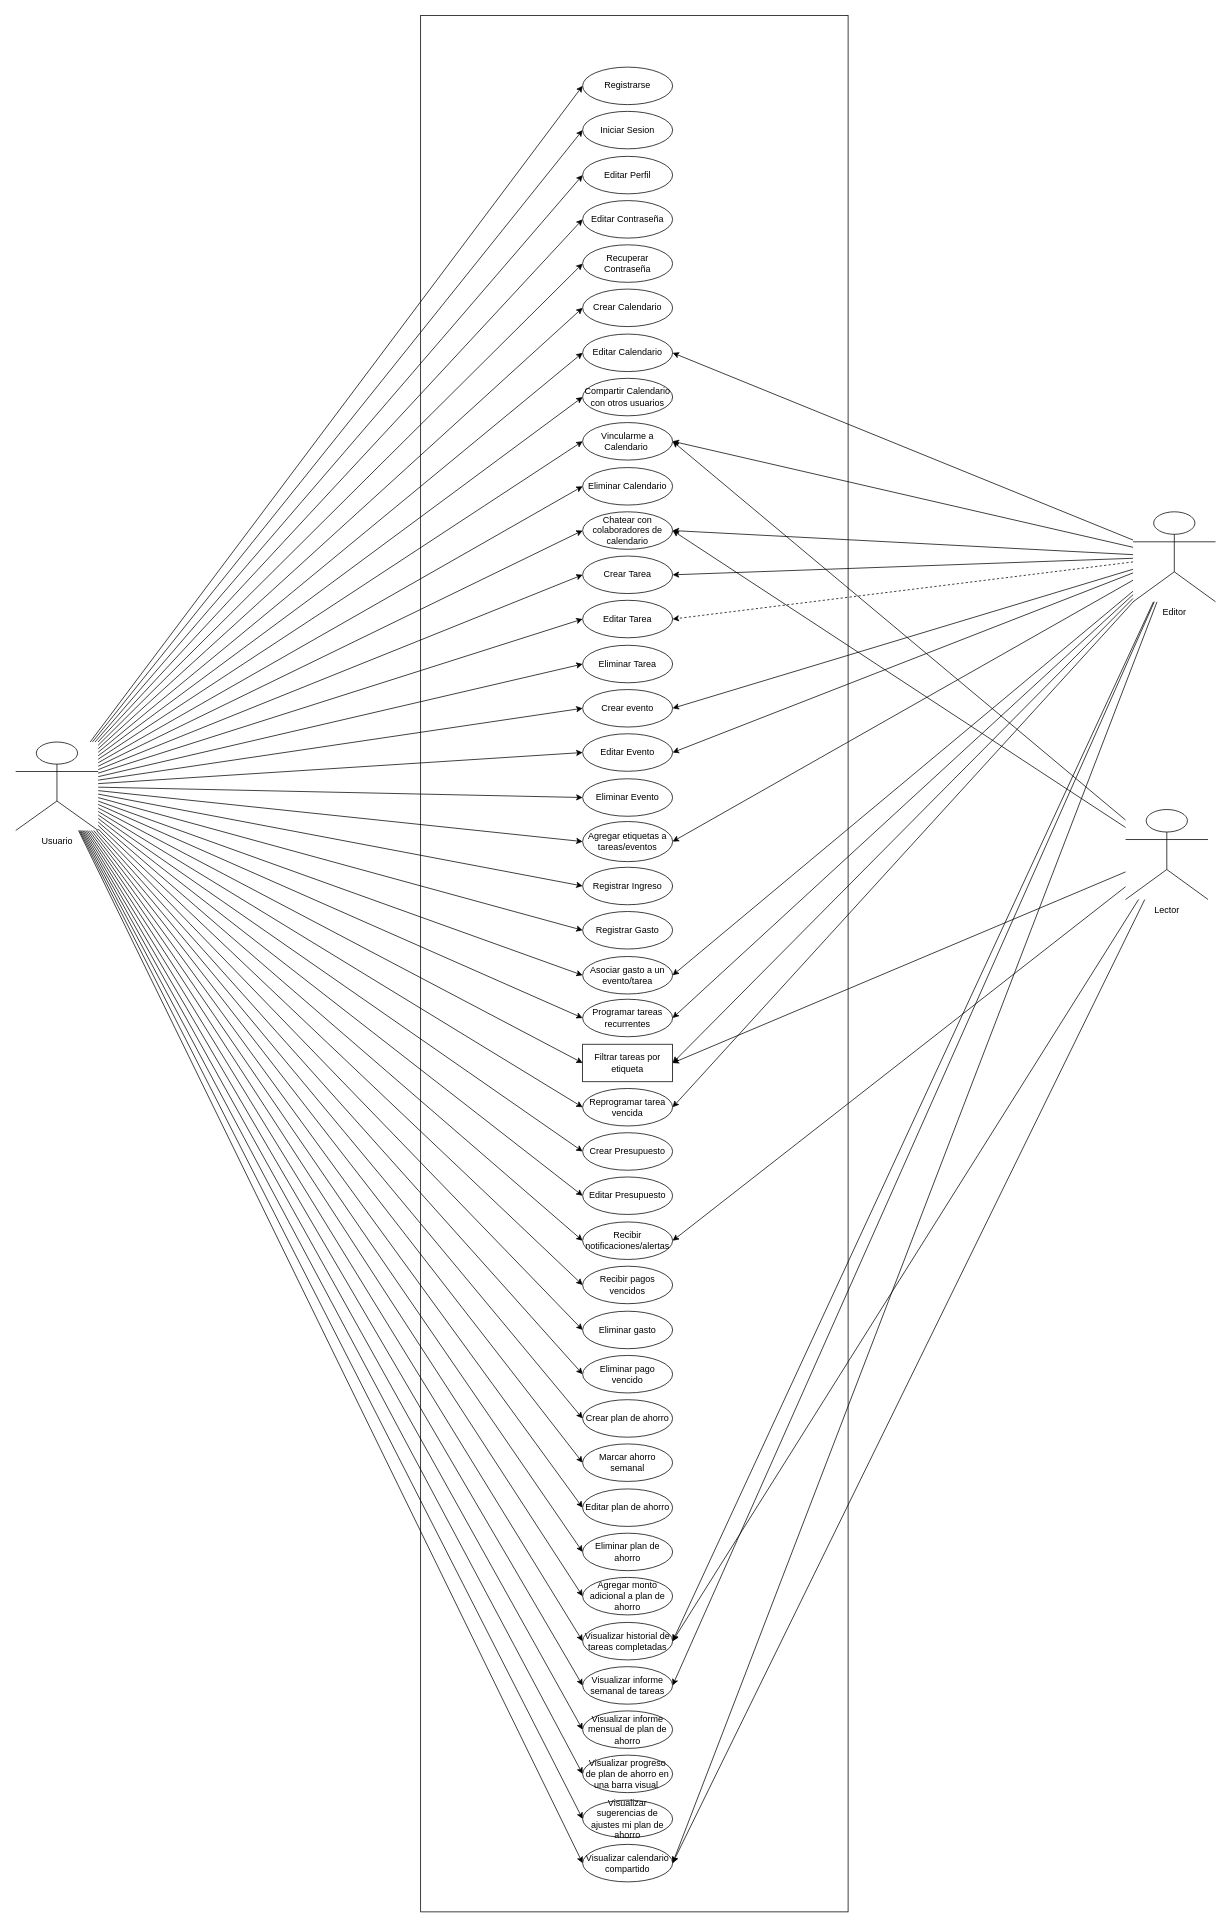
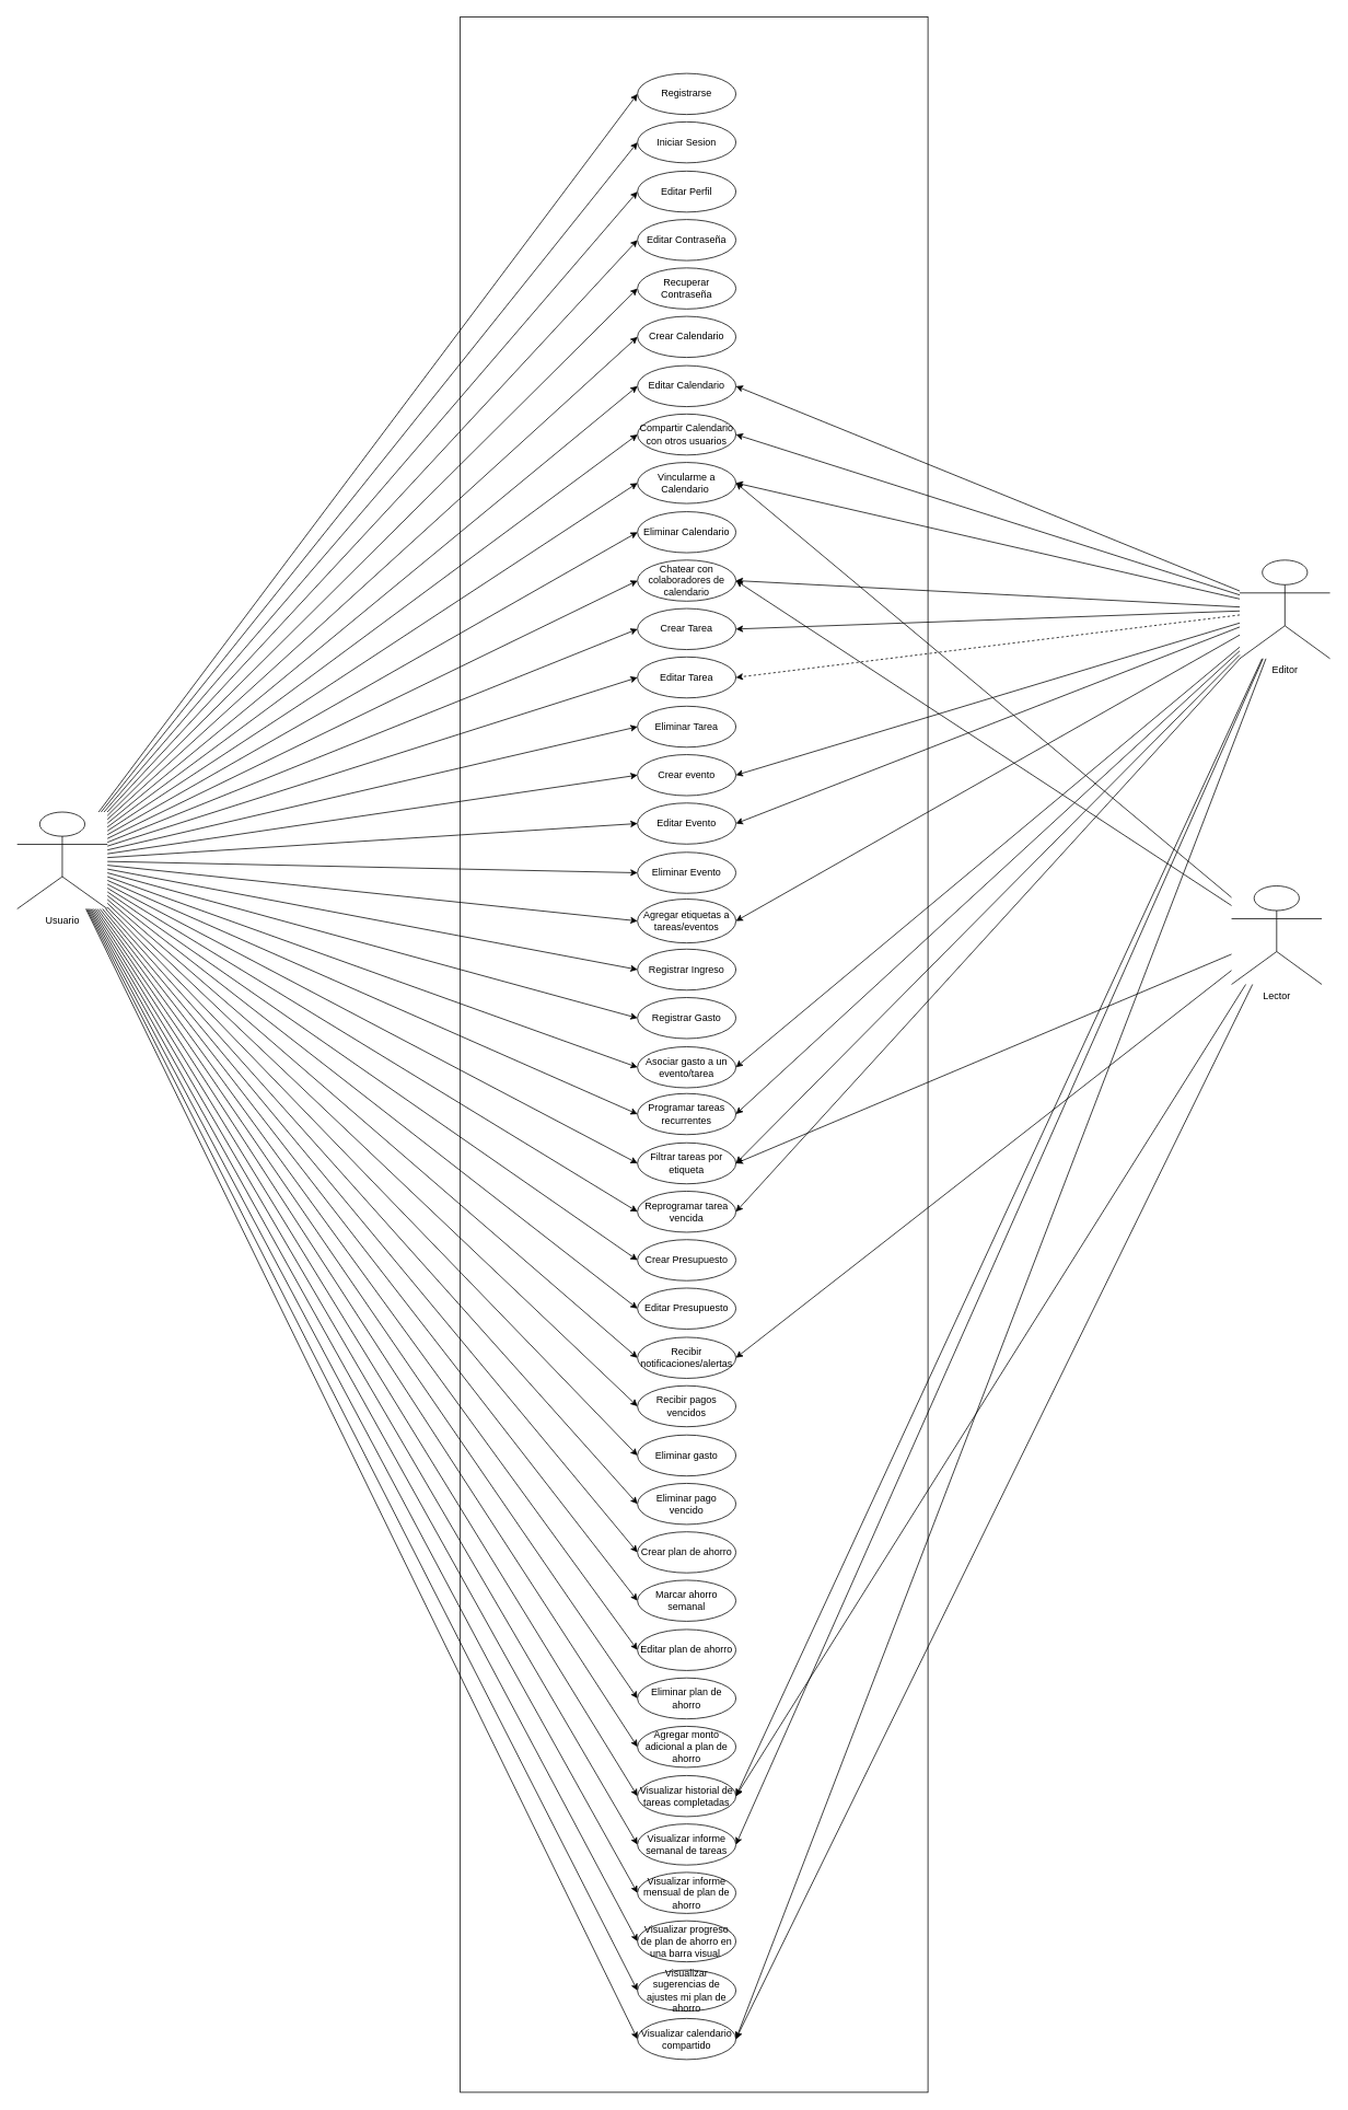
+ <mxCell id="95" style="rounded=0;orthogonalLoop=1;jettySize=auto;html=1;entryX=1;entryY=0.5;entryDx=0;entryDy=0;" edge="1" parent="1" source="110" target="9"><mxGeometry relative="1" as="geometry" /></mxCell>
- <mxCell id="27" value="Filtrar tareas por etiqueta" style="whiteSpace=wrap;html=1;rounded=0;" vertex="1" parent="1"><mxGeometry x="776" y="1392" width="120" height="50" as="geometry" /></mxCell>
+ <mxCell id="27" value="Filtrar tareas por etiqueta" style="ellipse;whiteSpace=wrap;html=1;" vertex="1" parent="1"><mxGeometry x="776" y="1392" width="120" height="50" as="geometry" /></mxCell>
